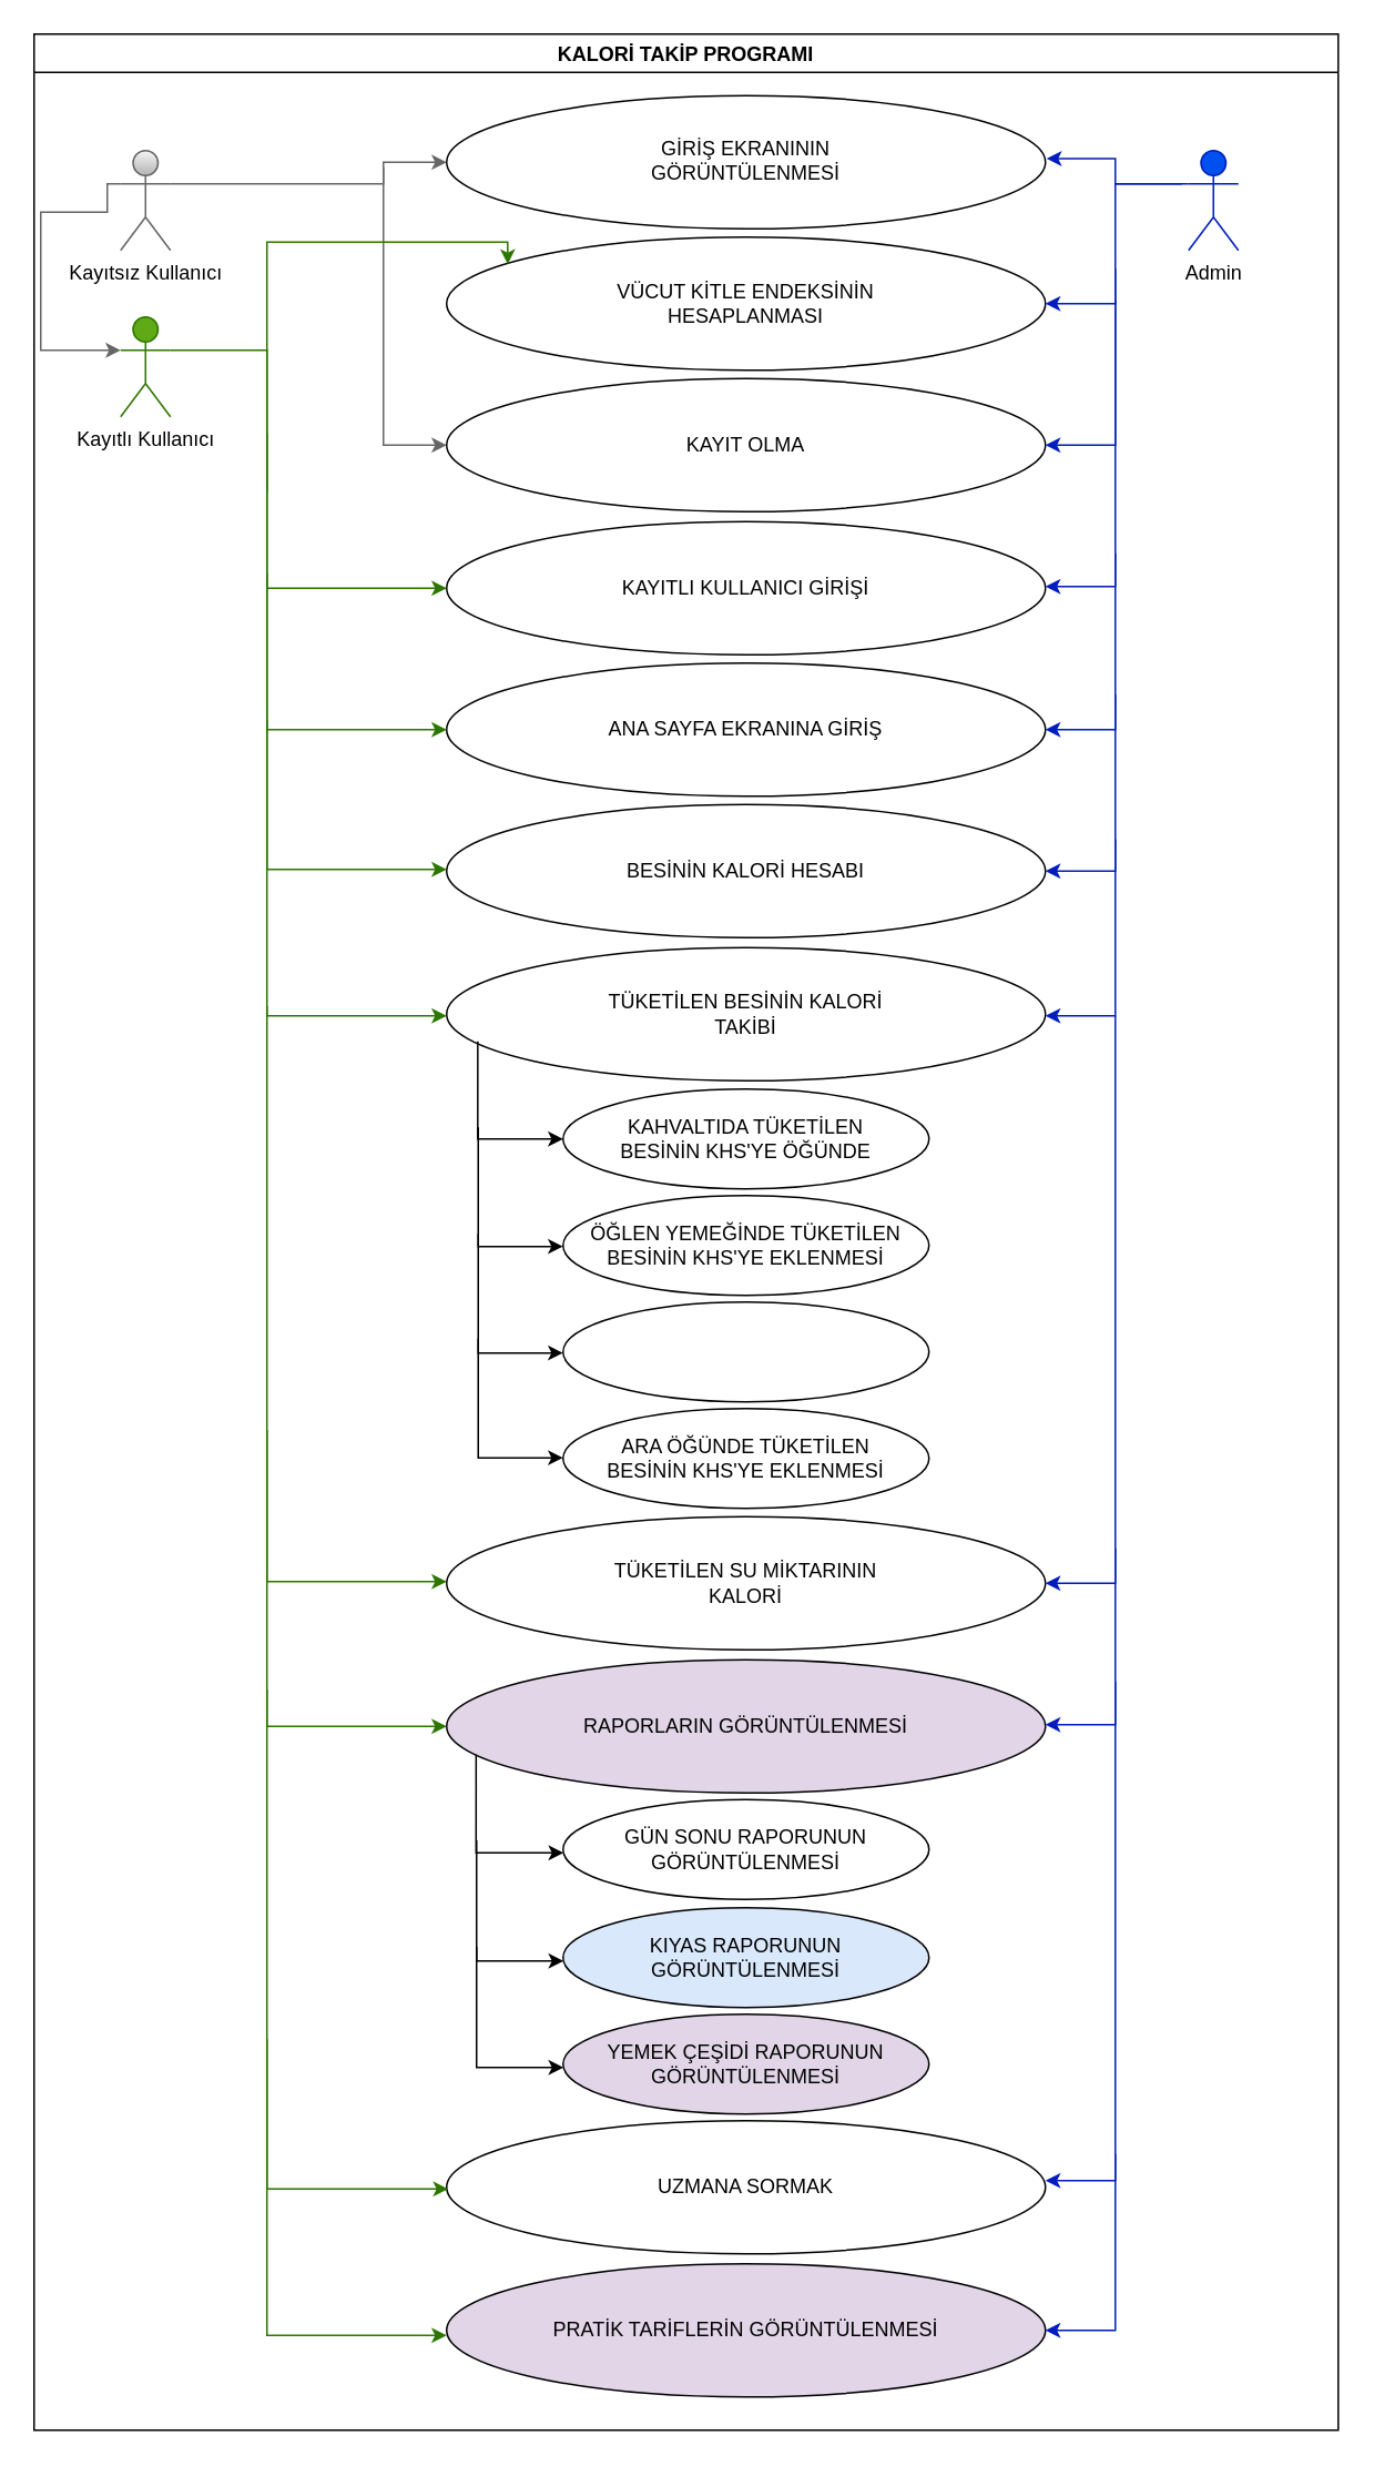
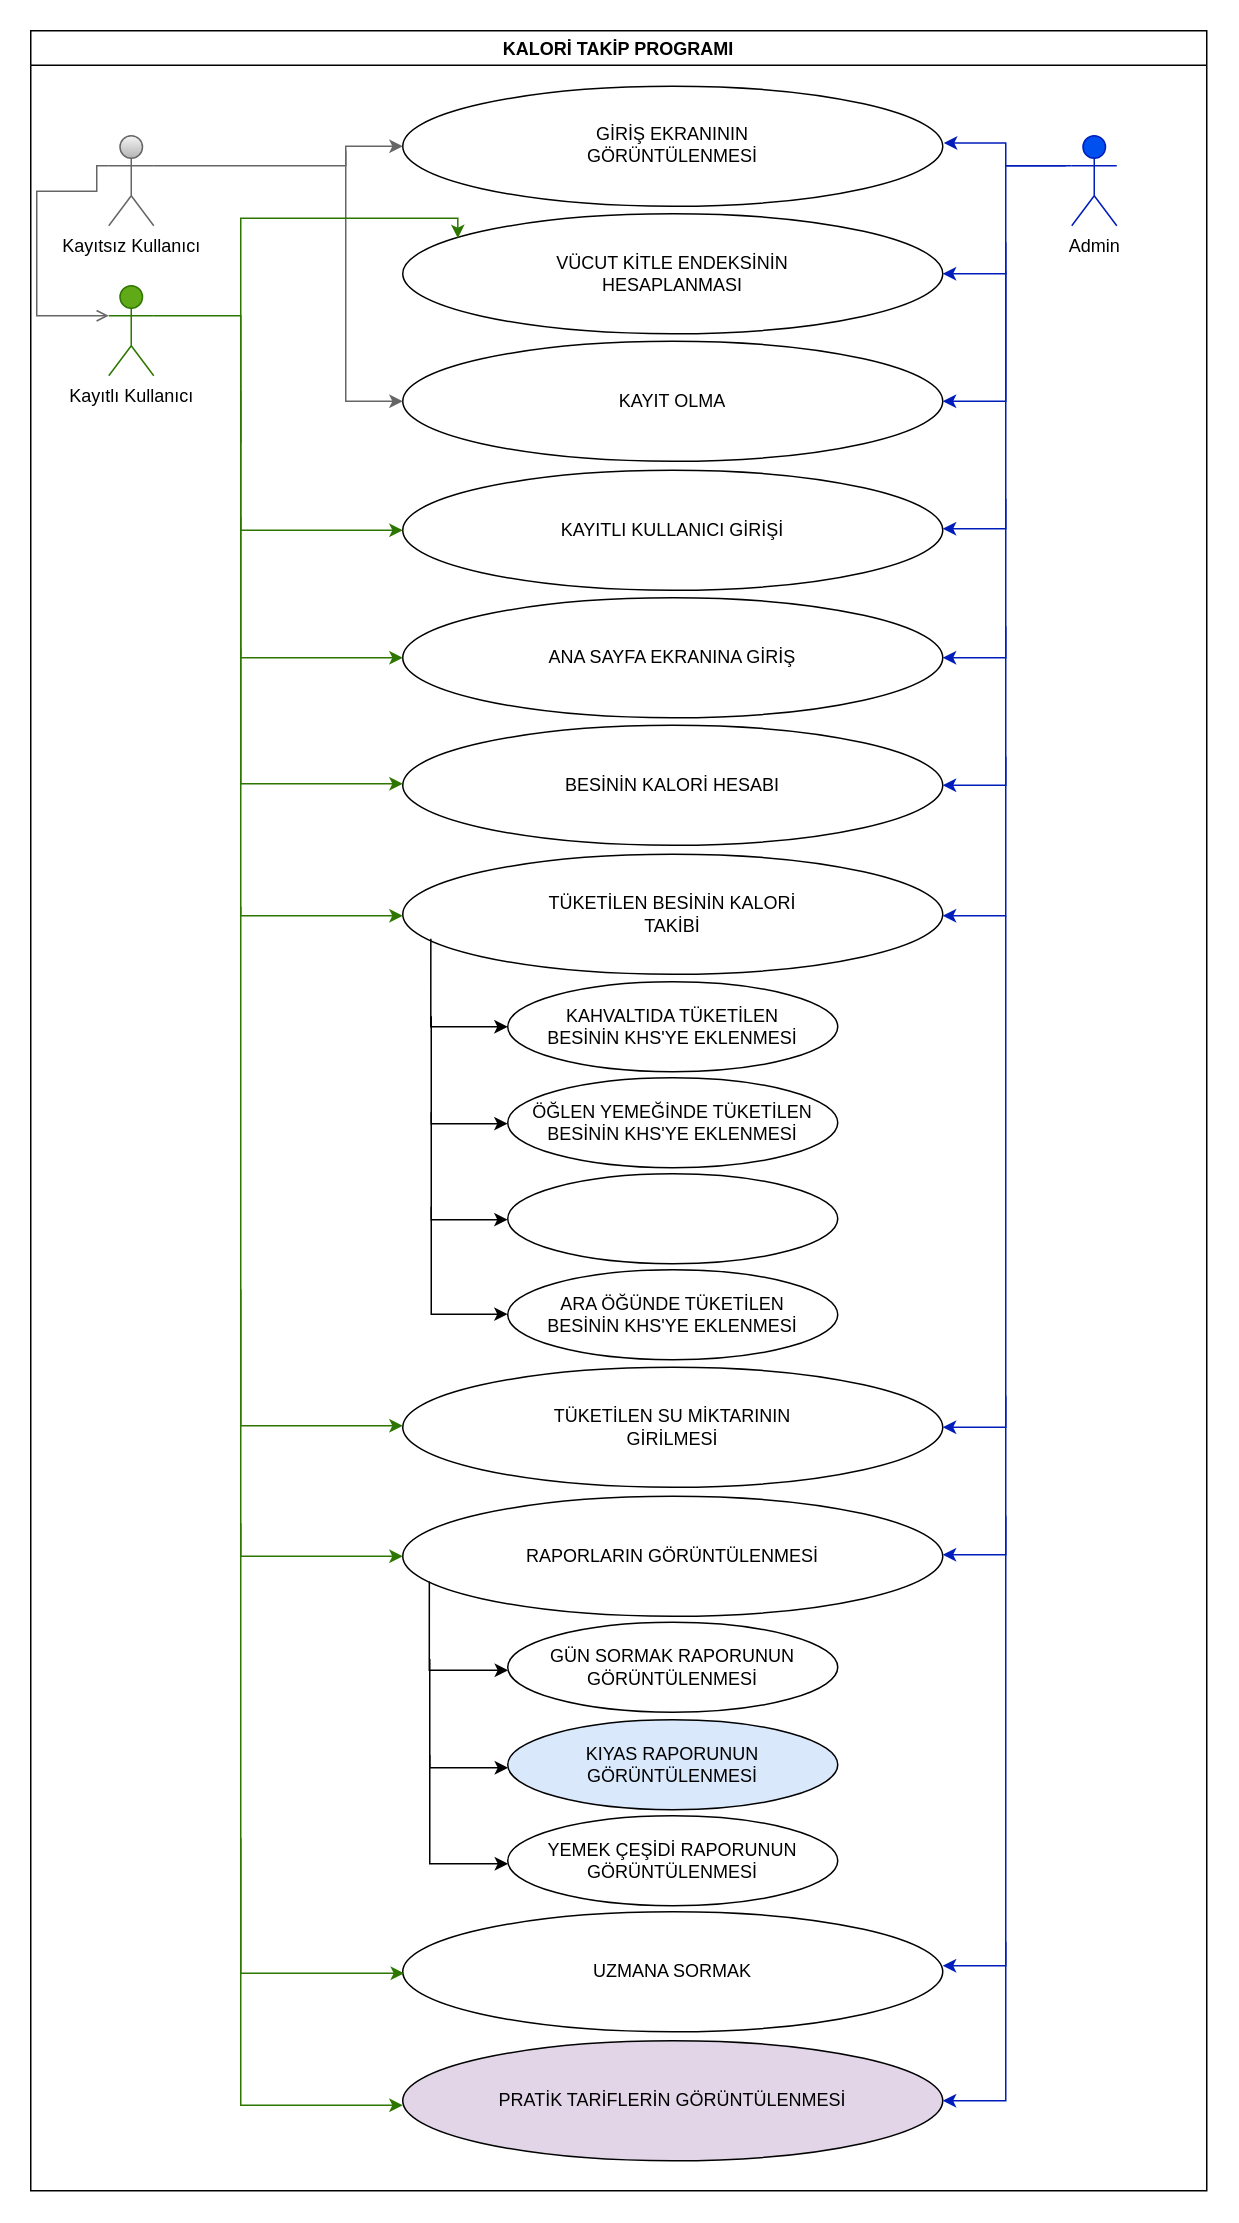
- <mxCell id="64" value="" style="endArrow=classic;html=1;rounded=0;fontColor=#000000;edgeStyle=orthogonalEdgeStyle;gradientColor=#b3b3b3;fillColor=#f5f5f5;strokeColor=#666666;entryX=0;entryY=0.333;entryDx=0;entryDy=0;entryPerimeter=0;exitX=0;exitY=0.333;exitDx=0;exitDy=0;exitPerimeter=0;" edge="1" parent="1" source="3" target="2"><mxGeometry width="50" height="50" relative="1" as="geometry"><mxPoint x="64" y="110" as="sourcePoint" /><mxPoint x="14" y="210" as="targetPoint" /><Array as="points"><mxPoint x="64" y="110" /><mxPoint x="64" y="127" /><mxPoint x="24" y="127" /><mxPoint x="24" y="210" /></Array></mxGeometry></mxCell>
+ <mxCell id="64" value="" style="endArrow=open;html=1;rounded=0;fontColor=#000000;edgeStyle=orthogonalEdgeStyle;gradientColor=#b3b3b3;fillColor=#f5f5f5;strokeColor=#666666;entryX=0;entryY=0.333;entryDx=0;entryDy=0;entryPerimeter=0;exitX=0;exitY=0.333;exitDx=0;exitDy=0;exitPerimeter=0;" edge="1" parent="1" source="3" target="2"><mxGeometry width="50" height="50" relative="1" as="geometry"><mxPoint x="64" y="110" as="sourcePoint" /><mxPoint x="14" y="210" as="targetPoint" /><Array as="points"><mxPoint x="64" y="110" /><mxPoint x="64" y="127" /><mxPoint x="24" y="127" /><mxPoint x="24" y="210" /></Array></mxGeometry></mxCell>
- <mxCell id="25" value="KAHVALTIDA TÜKETİLEN BESİNİN KHS'YE ÖĞÜNDE" style="text;html=1;strokeColor=none;fillColor=none;align=center;verticalAlign=middle;whiteSpace=wrap;rounded=0;" parent="4" vertex="1"><mxGeometry x="333" y="649" width="190" height="30" as="geometry" /></mxCell>
+ <mxCell id="25" value="KAHVALTIDA TÜKETİLEN BESİNİN KHS'YE EKLENMESİ" style="text;html=1;strokeColor=none;fillColor=none;align=center;verticalAlign=middle;whiteSpace=wrap;rounded=0;" parent="4" vertex="1"><mxGeometry x="333" y="649" width="190" height="30" as="geometry" /></mxCell>
- <mxCell id="31" value="TÜKETİLEN SU MİKTARININ KALORİ" style="text;html=1;strokeColor=none;fillColor=none;align=center;verticalAlign=middle;whiteSpace=wrap;rounded=0;" parent="4" vertex="1"><mxGeometry x="333" y="916" width="190" height="30" as="geometry" /></mxCell>
+ <mxCell id="31" value="TÜKETİLEN SU MİKTARININ GİRİLMESİ" style="text;html=1;strokeColor=none;fillColor=none;align=center;verticalAlign=middle;whiteSpace=wrap;rounded=0;" parent="4" vertex="1"><mxGeometry x="333" y="916" width="190" height="30" as="geometry" /></mxCell>
- <mxCell id="32" value="RAPORLARIN GÖRÜNTÜLENMESİ" style="ellipse;whiteSpace=wrap;html=1;fillColor=#e1d5e7;" parent="4" vertex="1"><mxGeometry x="248" y="977" width="360" height="80" as="geometry" /></mxCell>
+ <mxCell id="32" value="RAPORLARIN GÖRÜNTÜLENMESİ" style="ellipse;whiteSpace=wrap;html=1;" parent="4" vertex="1"><mxGeometry x="248" y="977" width="360" height="80" as="geometry" /></mxCell>
- <mxCell id="33" value="GÜN SONU RAPORUNUN GÖRÜNTÜLENMESİ" style="ellipse;whiteSpace=wrap;html=1;" parent="4" vertex="1"><mxGeometry x="318" y="1061" width="220" height="60" as="geometry" /></mxCell>
+ <mxCell id="33" value="GÜN SORMAK RAPORUNUN GÖRÜNTÜLENMESİ" style="ellipse;whiteSpace=wrap;html=1;" parent="4" vertex="1"><mxGeometry x="318" y="1061" width="220" height="60" as="geometry" /></mxCell>
- <mxCell id="35" value="YEMEK ÇEŞİDİ RAPORUNUN GÖRÜNTÜLENMESİ" style="ellipse;whiteSpace=wrap;html=1;fillColor=#e1d5e7;" parent="4" vertex="1"><mxGeometry x="318" y="1190" width="220" height="60" as="geometry" /></mxCell>
+ <mxCell id="35" value="YEMEK ÇEŞİDİ RAPORUNUN GÖRÜNTÜLENMESİ" style="ellipse;whiteSpace=wrap;html=1;" parent="4" vertex="1"><mxGeometry x="318" y="1190" width="220" height="60" as="geometry" /></mxCell>
